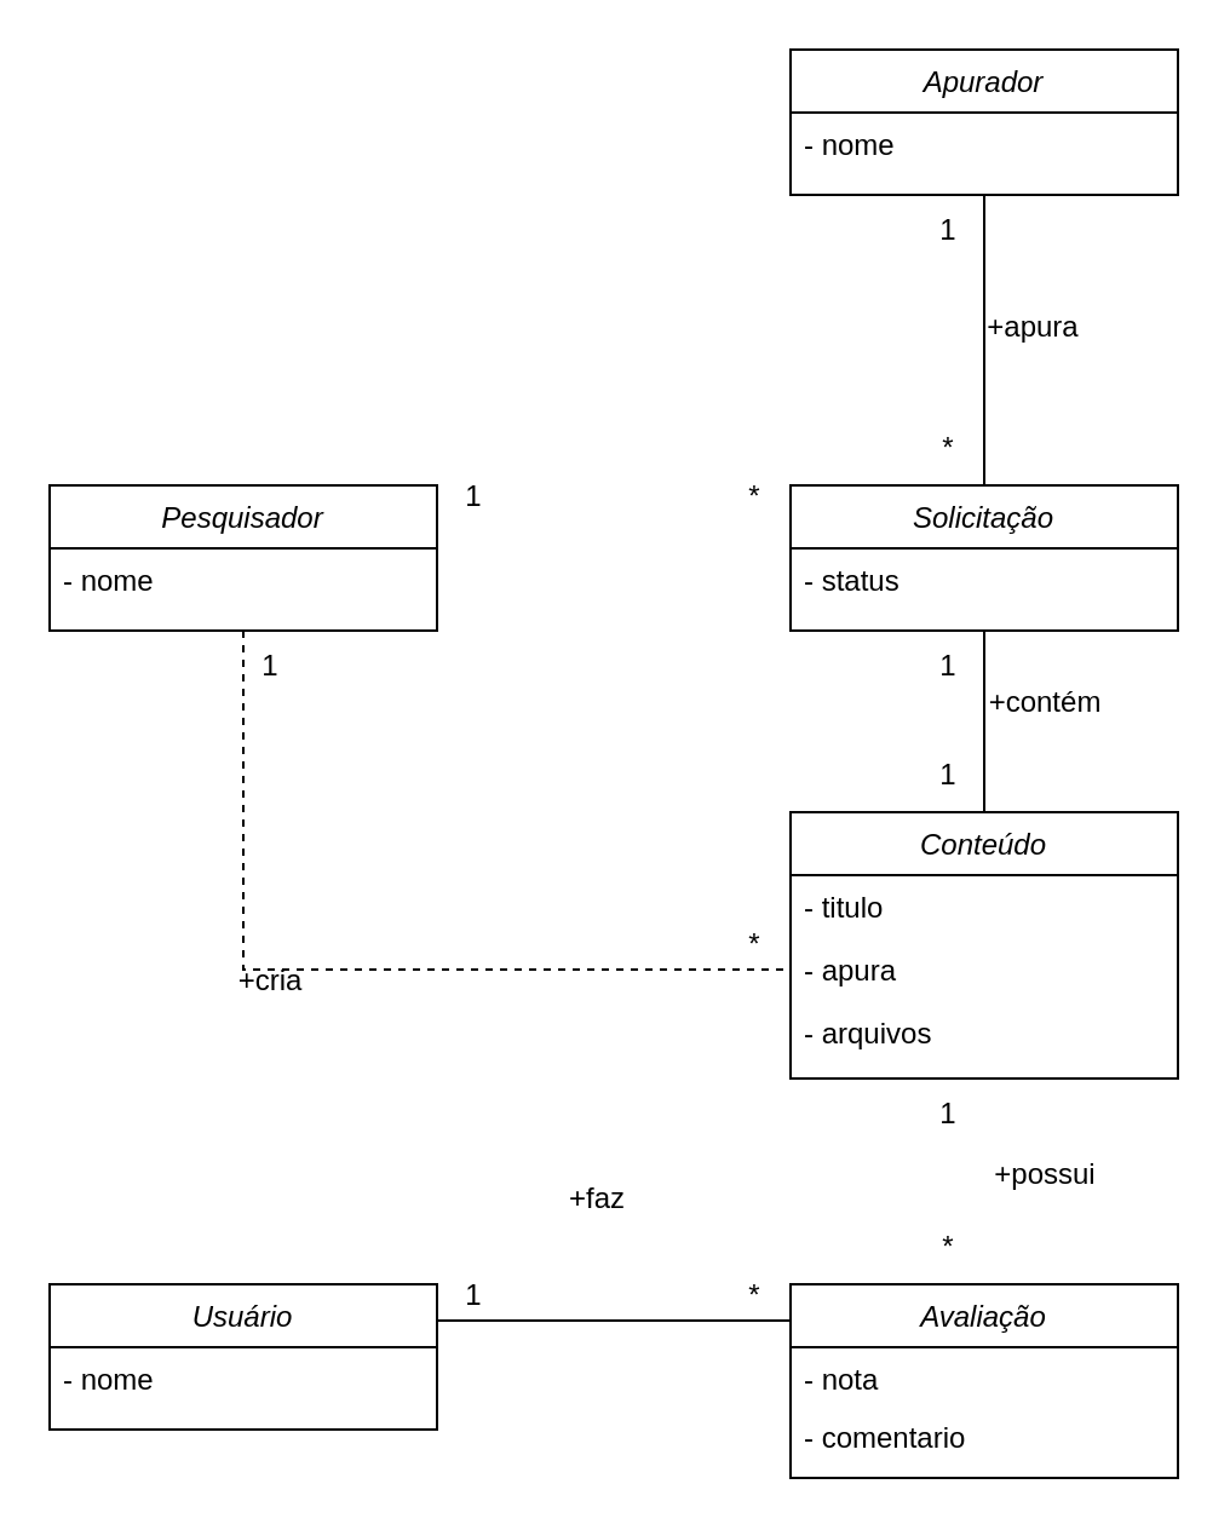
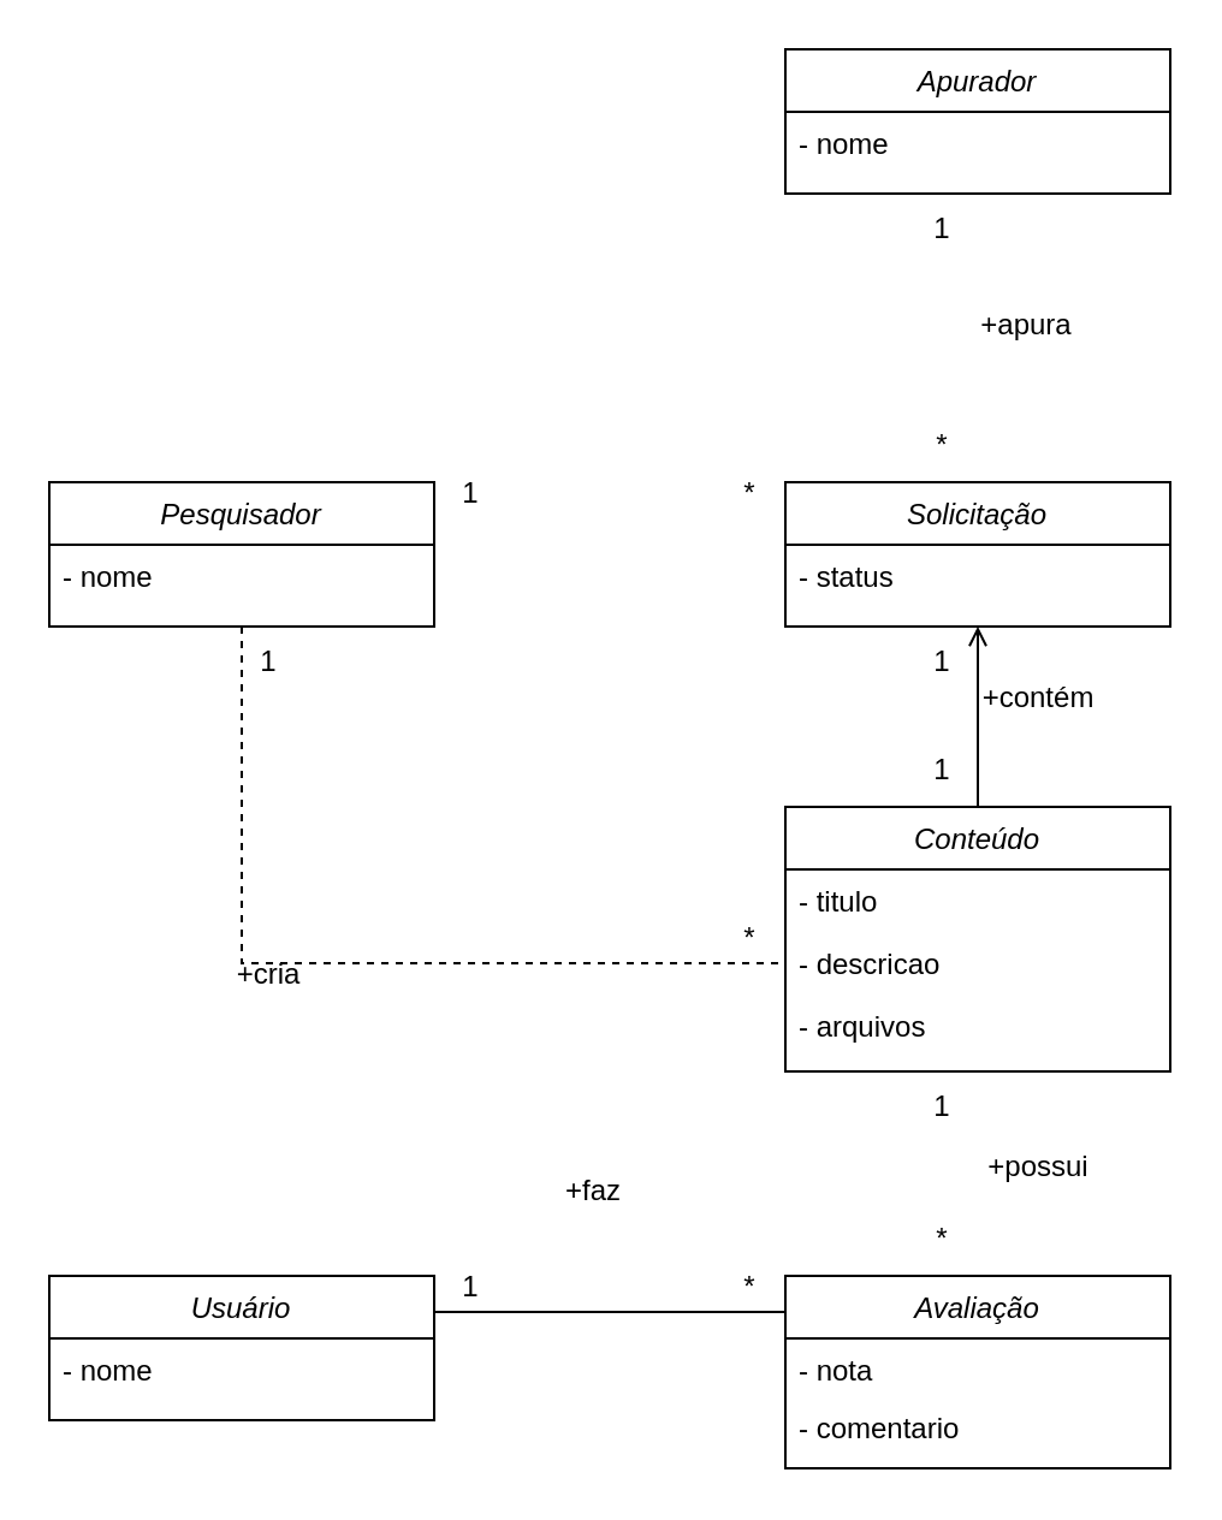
- <mxCell id="22" value="" style="endArrow=none;html=1;rounded=0;entryX=0.5;entryY=1;entryDx=0;entryDy=0;exitX=0.5;exitY=0;exitDx=0;exitDy=0;" edge="1" parent="1" source="4" target="10"><mxGeometry width="50" height="50" relative="1" as="geometry"><mxPoint x="256" y="170" as="sourcePoint" /><mxPoint x="306" y="120" as="targetPoint" /></mxGeometry></mxCell>
- <mxCell id="25" value="" style="endArrow=none;html=1;rounded=0;entryX=0.5;entryY=1;entryDx=0;entryDy=0;exitX=0.5;exitY=0;exitDx=0;exitDy=0;" edge="1" parent="1" source="6" target="4"><mxGeometry width="50" height="50" relative="1" as="geometry"><mxPoint x="256" y="320" as="sourcePoint" /><mxPoint x="306" y="270" as="targetPoint" /></mxGeometry></mxCell>
+ <mxCell id="25" value="" style="endArrow=open;html=1;rounded=0;entryX=0.5;entryY=1;entryDx=0;entryDy=0;exitX=0.5;exitY=0;exitDx=0;exitDy=0;" edge="1" parent="1" source="6" target="4"><mxGeometry width="50" height="50" relative="1" as="geometry"><mxPoint x="256" y="320" as="sourcePoint" /><mxPoint x="306" y="270" as="targetPoint" /></mxGeometry></mxCell>
- <mxCell id="8" value="- apura&#10;" style="text;align=left;verticalAlign=top;spacingLeft=4;spacingRight=4;overflow=hidden;rotatable=0;points=[[0,0.5],[1,0.5]];portConstraint=eastwest;" vertex="1" parent="6"><mxGeometry y="52" width="160" height="26" as="geometry" /></mxCell>
+ <mxCell id="8" value="- descricao&#10;" style="text;align=left;verticalAlign=top;spacingLeft=4;spacingRight=4;overflow=hidden;rotatable=0;points=[[0,0.5],[1,0.5]];portConstraint=eastwest;" vertex="1" parent="6"><mxGeometry y="52" width="160" height="26" as="geometry" /></mxCell>
